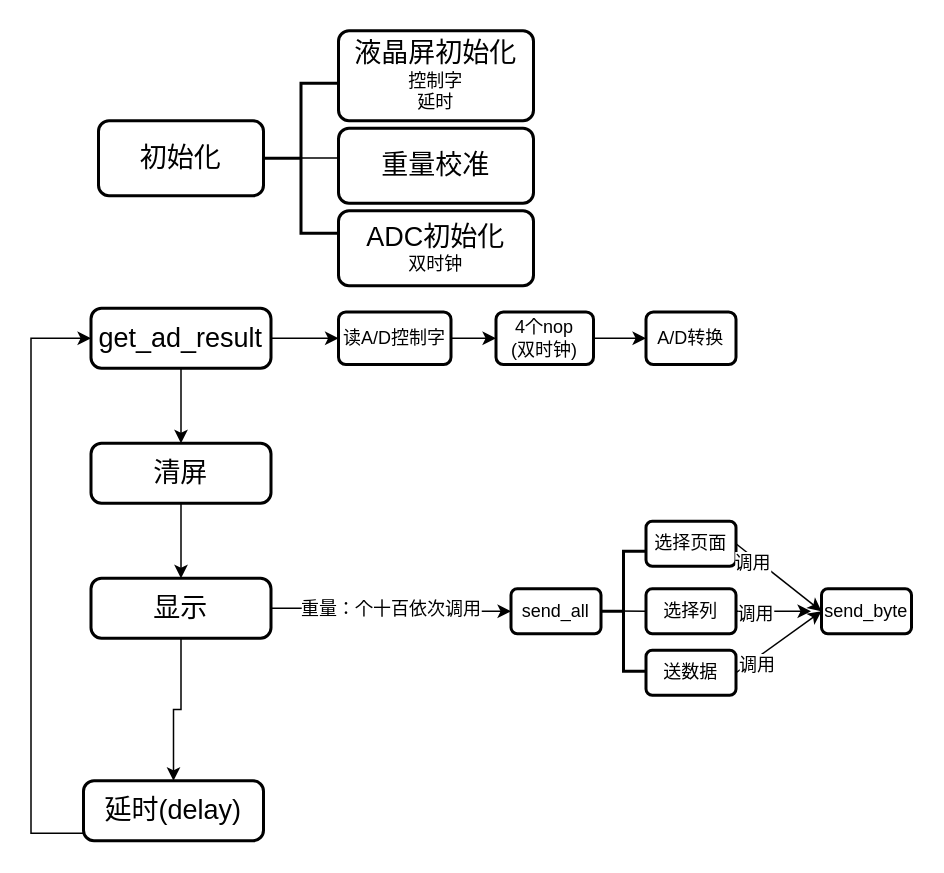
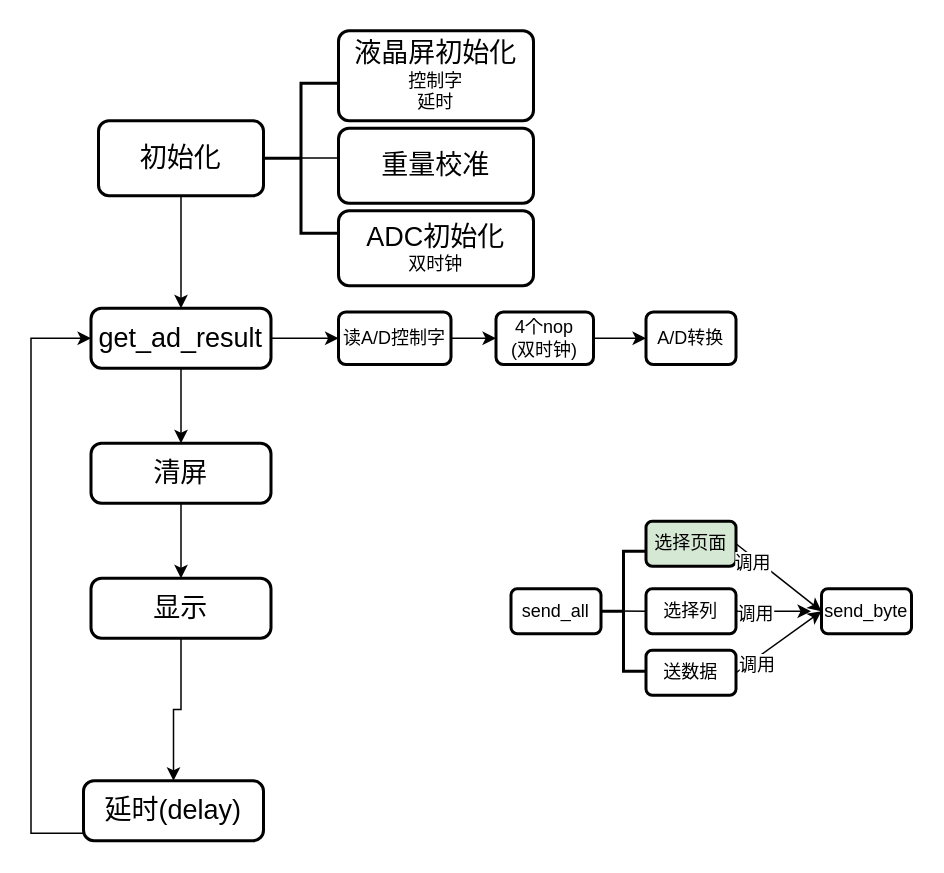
+ <mxCell id="2" value="" style="edgeStyle=orthogonalEdgeStyle;rounded=0;orthogonalLoop=1;jettySize=auto;html=1;fontSize=18;" edge="1" parent="1" source="3" target="6"><mxGeometry relative="1" as="geometry" /></mxCell>
- <mxCell id="26" value="选择页面" style="whiteSpace=wrap;html=1;rounded=1;strokeWidth=2;arcSize=14;" vertex="1" parent="1"><mxGeometry x="430" y="347" width="60" height="30" as="geometry" /></mxCell>
+ <mxCell id="26" value="选择页面" style="whiteSpace=wrap;html=1;rounded=1;strokeWidth=2;arcSize=14;fillColor=#d5e8d4;" vertex="1" parent="1"><mxGeometry x="430" y="347" width="60" height="30" as="geometry" /></mxCell>
- <mxCell id="15" value="重量：个十百依次调用" style="edgeStyle=orthogonalEdgeStyle;rounded=0;orthogonalLoop=1;jettySize=auto;html=1;fontSize=12;" edge="1" parent="1" source="16" target="24"><mxGeometry relative="1" as="geometry" /></mxCell>
